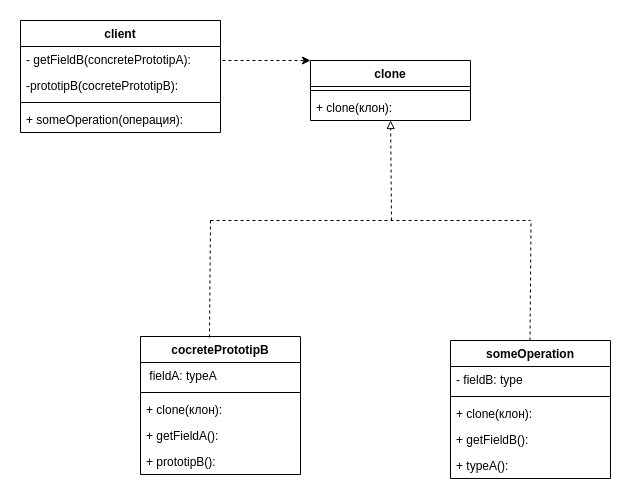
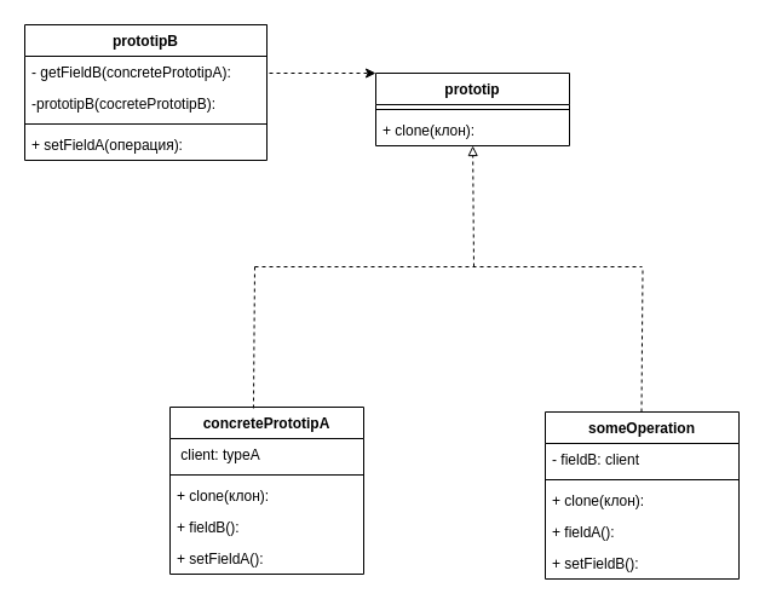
- <mxCell id="17" value="client" style="swimlane;fontStyle=1;align=center;verticalAlign=top;childLayout=stackLayout;horizontal=1;startSize=26;horizontalStack=0;resizeParent=1;resizeParentMax=0;resizeLast=0;collapsible=1;marginBottom=0;whiteSpace=wrap;html=1;" vertex="1" parent="1"><mxGeometry x="20" y="20" width="200" height="112" as="geometry" /></mxCell>
+ <mxCell id="17" value="prototipB" style="swimlane;fontStyle=1;align=center;verticalAlign=top;childLayout=stackLayout;horizontal=1;startSize=26;horizontalStack=0;resizeParent=1;resizeParentMax=0;resizeLast=0;collapsible=1;marginBottom=0;whiteSpace=wrap;html=1;" vertex="1" parent="1"><mxGeometry x="20" y="20" width="200" height="112" as="geometry" /></mxCell>
- <mxCell id="2" value="clone" style="swimlane;fontStyle=1;align=center;verticalAlign=top;childLayout=stackLayout;horizontal=1;startSize=26;horizontalStack=0;resizeParent=1;resizeParentMax=0;resizeLast=0;collapsible=1;marginBottom=0;whiteSpace=wrap;html=1;" vertex="1" parent="1"><mxGeometry x="310" y="60" width="160" height="60" as="geometry" /></mxCell>
+ <mxCell id="2" value="prototip" style="swimlane;fontStyle=1;align=center;verticalAlign=top;childLayout=stackLayout;horizontal=1;startSize=26;horizontalStack=0;resizeParent=1;resizeParentMax=0;resizeLast=0;collapsible=1;marginBottom=0;whiteSpace=wrap;html=1;" vertex="1" parent="1"><mxGeometry x="310" y="60" width="160" height="60" as="geometry" /></mxCell>
- <mxCell id="21" value="+ someOperation(операция):&amp;nbsp;" style="text;strokeColor=none;fillColor=none;align=left;verticalAlign=top;spacingLeft=4;spacingRight=4;overflow=hidden;rotatable=0;points=[[0,0.5],[1,0.5]];portConstraint=eastwest;whiteSpace=wrap;html=1;" vertex="1" parent="17"><mxGeometry y="86" width="200" height="26" as="geometry" /></mxCell>
+ <mxCell id="21" value="+ setFieldA(операция):&amp;nbsp;" style="text;strokeColor=none;fillColor=none;align=left;verticalAlign=top;spacingLeft=4;spacingRight=4;overflow=hidden;rotatable=0;points=[[0,0.5],[1,0.5]];portConstraint=eastwest;whiteSpace=wrap;html=1;" vertex="1" parent="17"><mxGeometry y="86" width="200" height="26" as="geometry" /></mxCell>
- <mxCell id="5" value="&lt;span style=&quot;text-align: left;&quot;&gt;cocretePrototipB&lt;/span&gt;" style="swimlane;fontStyle=1;align=center;verticalAlign=top;childLayout=stackLayout;horizontal=1;startSize=26;horizontalStack=0;resizeParent=1;resizeParentMax=0;resizeLast=0;collapsible=1;marginBottom=0;whiteSpace=wrap;html=1;" vertex="1" parent="1"><mxGeometry x="140" y="336" width="160" height="138" as="geometry" /></mxCell>
+ <mxCell id="5" value="&lt;span style=&quot;text-align: left;&quot;&gt;concretePrototipA&lt;/span&gt;" style="swimlane;fontStyle=1;align=center;verticalAlign=top;childLayout=stackLayout;horizontal=1;startSize=26;horizontalStack=0;resizeParent=1;resizeParentMax=0;resizeLast=0;collapsible=1;marginBottom=0;whiteSpace=wrap;html=1;" vertex="1" parent="1"><mxGeometry x="140" y="336" width="160" height="138" as="geometry" /></mxCell>
- <mxCell id="6" value="&amp;nbsp;fieldA: typeA" style="text;strokeColor=none;fillColor=none;align=left;verticalAlign=top;spacingLeft=4;spacingRight=4;overflow=hidden;rotatable=0;points=[[0,0.5],[1,0.5]];portConstraint=eastwest;whiteSpace=wrap;html=1;" vertex="1" parent="5"><mxGeometry y="26" width="160" height="26" as="geometry" /></mxCell>
+ <mxCell id="6" value="&amp;nbsp;client: typeA" style="text;strokeColor=none;fillColor=none;align=left;verticalAlign=top;spacingLeft=4;spacingRight=4;overflow=hidden;rotatable=0;points=[[0,0.5],[1,0.5]];portConstraint=eastwest;whiteSpace=wrap;html=1;" vertex="1" parent="5"><mxGeometry y="26" width="160" height="26" as="geometry" /></mxCell>
- <mxCell id="12" value="- fieldB: type" style="text;strokeColor=none;fillColor=none;align=left;verticalAlign=top;spacingLeft=4;spacingRight=4;overflow=hidden;rotatable=0;points=[[0,0.5],[1,0.5]];portConstraint=eastwest;whiteSpace=wrap;html=1;" vertex="1" parent="11"><mxGeometry y="26" width="160" height="26" as="geometry" /></mxCell>
+ <mxCell id="12" value="- fieldB: client" style="text;strokeColor=none;fillColor=none;align=left;verticalAlign=top;spacingLeft=4;spacingRight=4;overflow=hidden;rotatable=0;points=[[0,0.5],[1,0.5]];portConstraint=eastwest;whiteSpace=wrap;html=1;" vertex="1" parent="11"><mxGeometry y="26" width="160" height="26" as="geometry" /></mxCell>
- <mxCell id="9" value="+ getFieldA():" style="text;strokeColor=none;fillColor=none;align=left;verticalAlign=top;spacingLeft=4;spacingRight=4;overflow=hidden;rotatable=0;points=[[0,0.5],[1,0.5]];portConstraint=eastwest;whiteSpace=wrap;html=1;" vertex="1" parent="5"><mxGeometry y="86" width="160" height="26" as="geometry" /></mxCell>
+ <mxCell id="9" value="+ fieldB():" style="text;strokeColor=none;fillColor=none;align=left;verticalAlign=top;spacingLeft=4;spacingRight=4;overflow=hidden;rotatable=0;points=[[0,0.5],[1,0.5]];portConstraint=eastwest;whiteSpace=wrap;html=1;" vertex="1" parent="5"><mxGeometry y="86" width="160" height="26" as="geometry" /></mxCell>
- <mxCell id="15" value="+ getFieldB():" style="text;strokeColor=none;fillColor=none;align=left;verticalAlign=top;spacingLeft=4;spacingRight=4;overflow=hidden;rotatable=0;points=[[0,0.5],[1,0.5]];portConstraint=eastwest;whiteSpace=wrap;html=1;" vertex="1" parent="11"><mxGeometry y="86" width="160" height="26" as="geometry" /></mxCell>
+ <mxCell id="15" value="+ fieldA():" style="text;strokeColor=none;fillColor=none;align=left;verticalAlign=top;spacingLeft=4;spacingRight=4;overflow=hidden;rotatable=0;points=[[0,0.5],[1,0.5]];portConstraint=eastwest;whiteSpace=wrap;html=1;" vertex="1" parent="11"><mxGeometry y="86" width="160" height="26" as="geometry" /></mxCell>
- <mxCell id="10" value="+ prototipB():" style="text;strokeColor=none;fillColor=none;align=left;verticalAlign=top;spacingLeft=4;spacingRight=4;overflow=hidden;rotatable=0;points=[[0,0.5],[1,0.5]];portConstraint=eastwest;whiteSpace=wrap;html=1;" vertex="1" parent="5"><mxGeometry y="112" width="160" height="26" as="geometry" /></mxCell>
+ <mxCell id="10" value="+ setFieldA():" style="text;strokeColor=none;fillColor=none;align=left;verticalAlign=top;spacingLeft=4;spacingRight=4;overflow=hidden;rotatable=0;points=[[0,0.5],[1,0.5]];portConstraint=eastwest;whiteSpace=wrap;html=1;" vertex="1" parent="5"><mxGeometry y="112" width="160" height="26" as="geometry" /></mxCell>
- <mxCell id="16" value="+ typeA():" style="text;strokeColor=none;fillColor=none;align=left;verticalAlign=top;spacingLeft=4;spacingRight=4;overflow=hidden;rotatable=0;points=[[0,0.5],[1,0.5]];portConstraint=eastwest;whiteSpace=wrap;html=1;" vertex="1" parent="11"><mxGeometry y="112" width="160" height="26" as="geometry" /></mxCell>
+ <mxCell id="16" value="+ setFieldB():" style="text;strokeColor=none;fillColor=none;align=left;verticalAlign=top;spacingLeft=4;spacingRight=4;overflow=hidden;rotatable=0;points=[[0,0.5],[1,0.5]];portConstraint=eastwest;whiteSpace=wrap;html=1;" vertex="1" parent="11"><mxGeometry y="112" width="160" height="26" as="geometry" /></mxCell>
